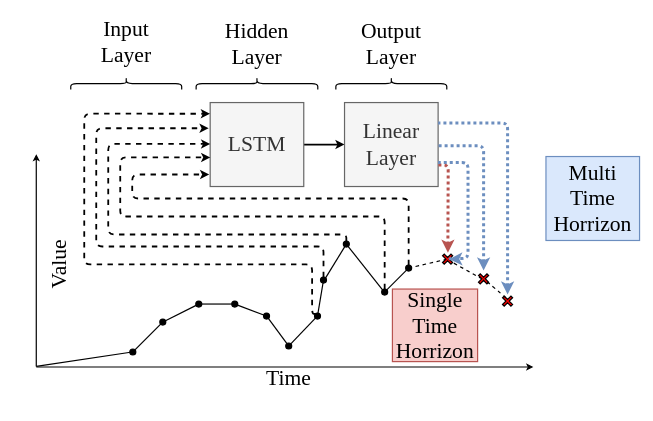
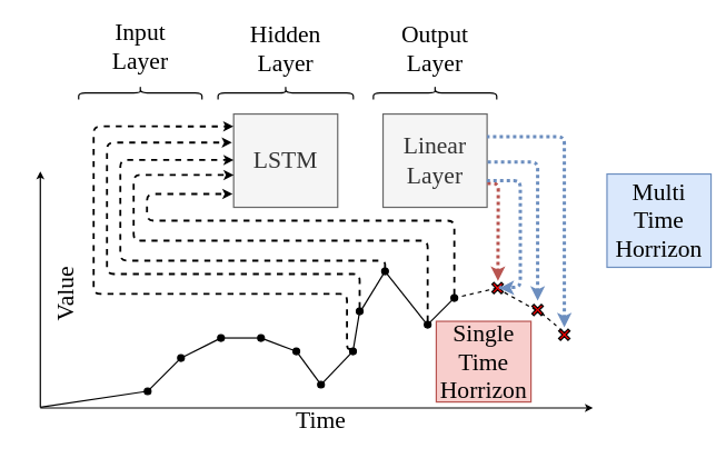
- <mxCell id="5" value="" style="edgeStyle=none;html=1;strokeWidth=3;" edge="1" parent="1" source="6" target="8"><mxGeometry relative="1" as="geometry" /></mxCell>
